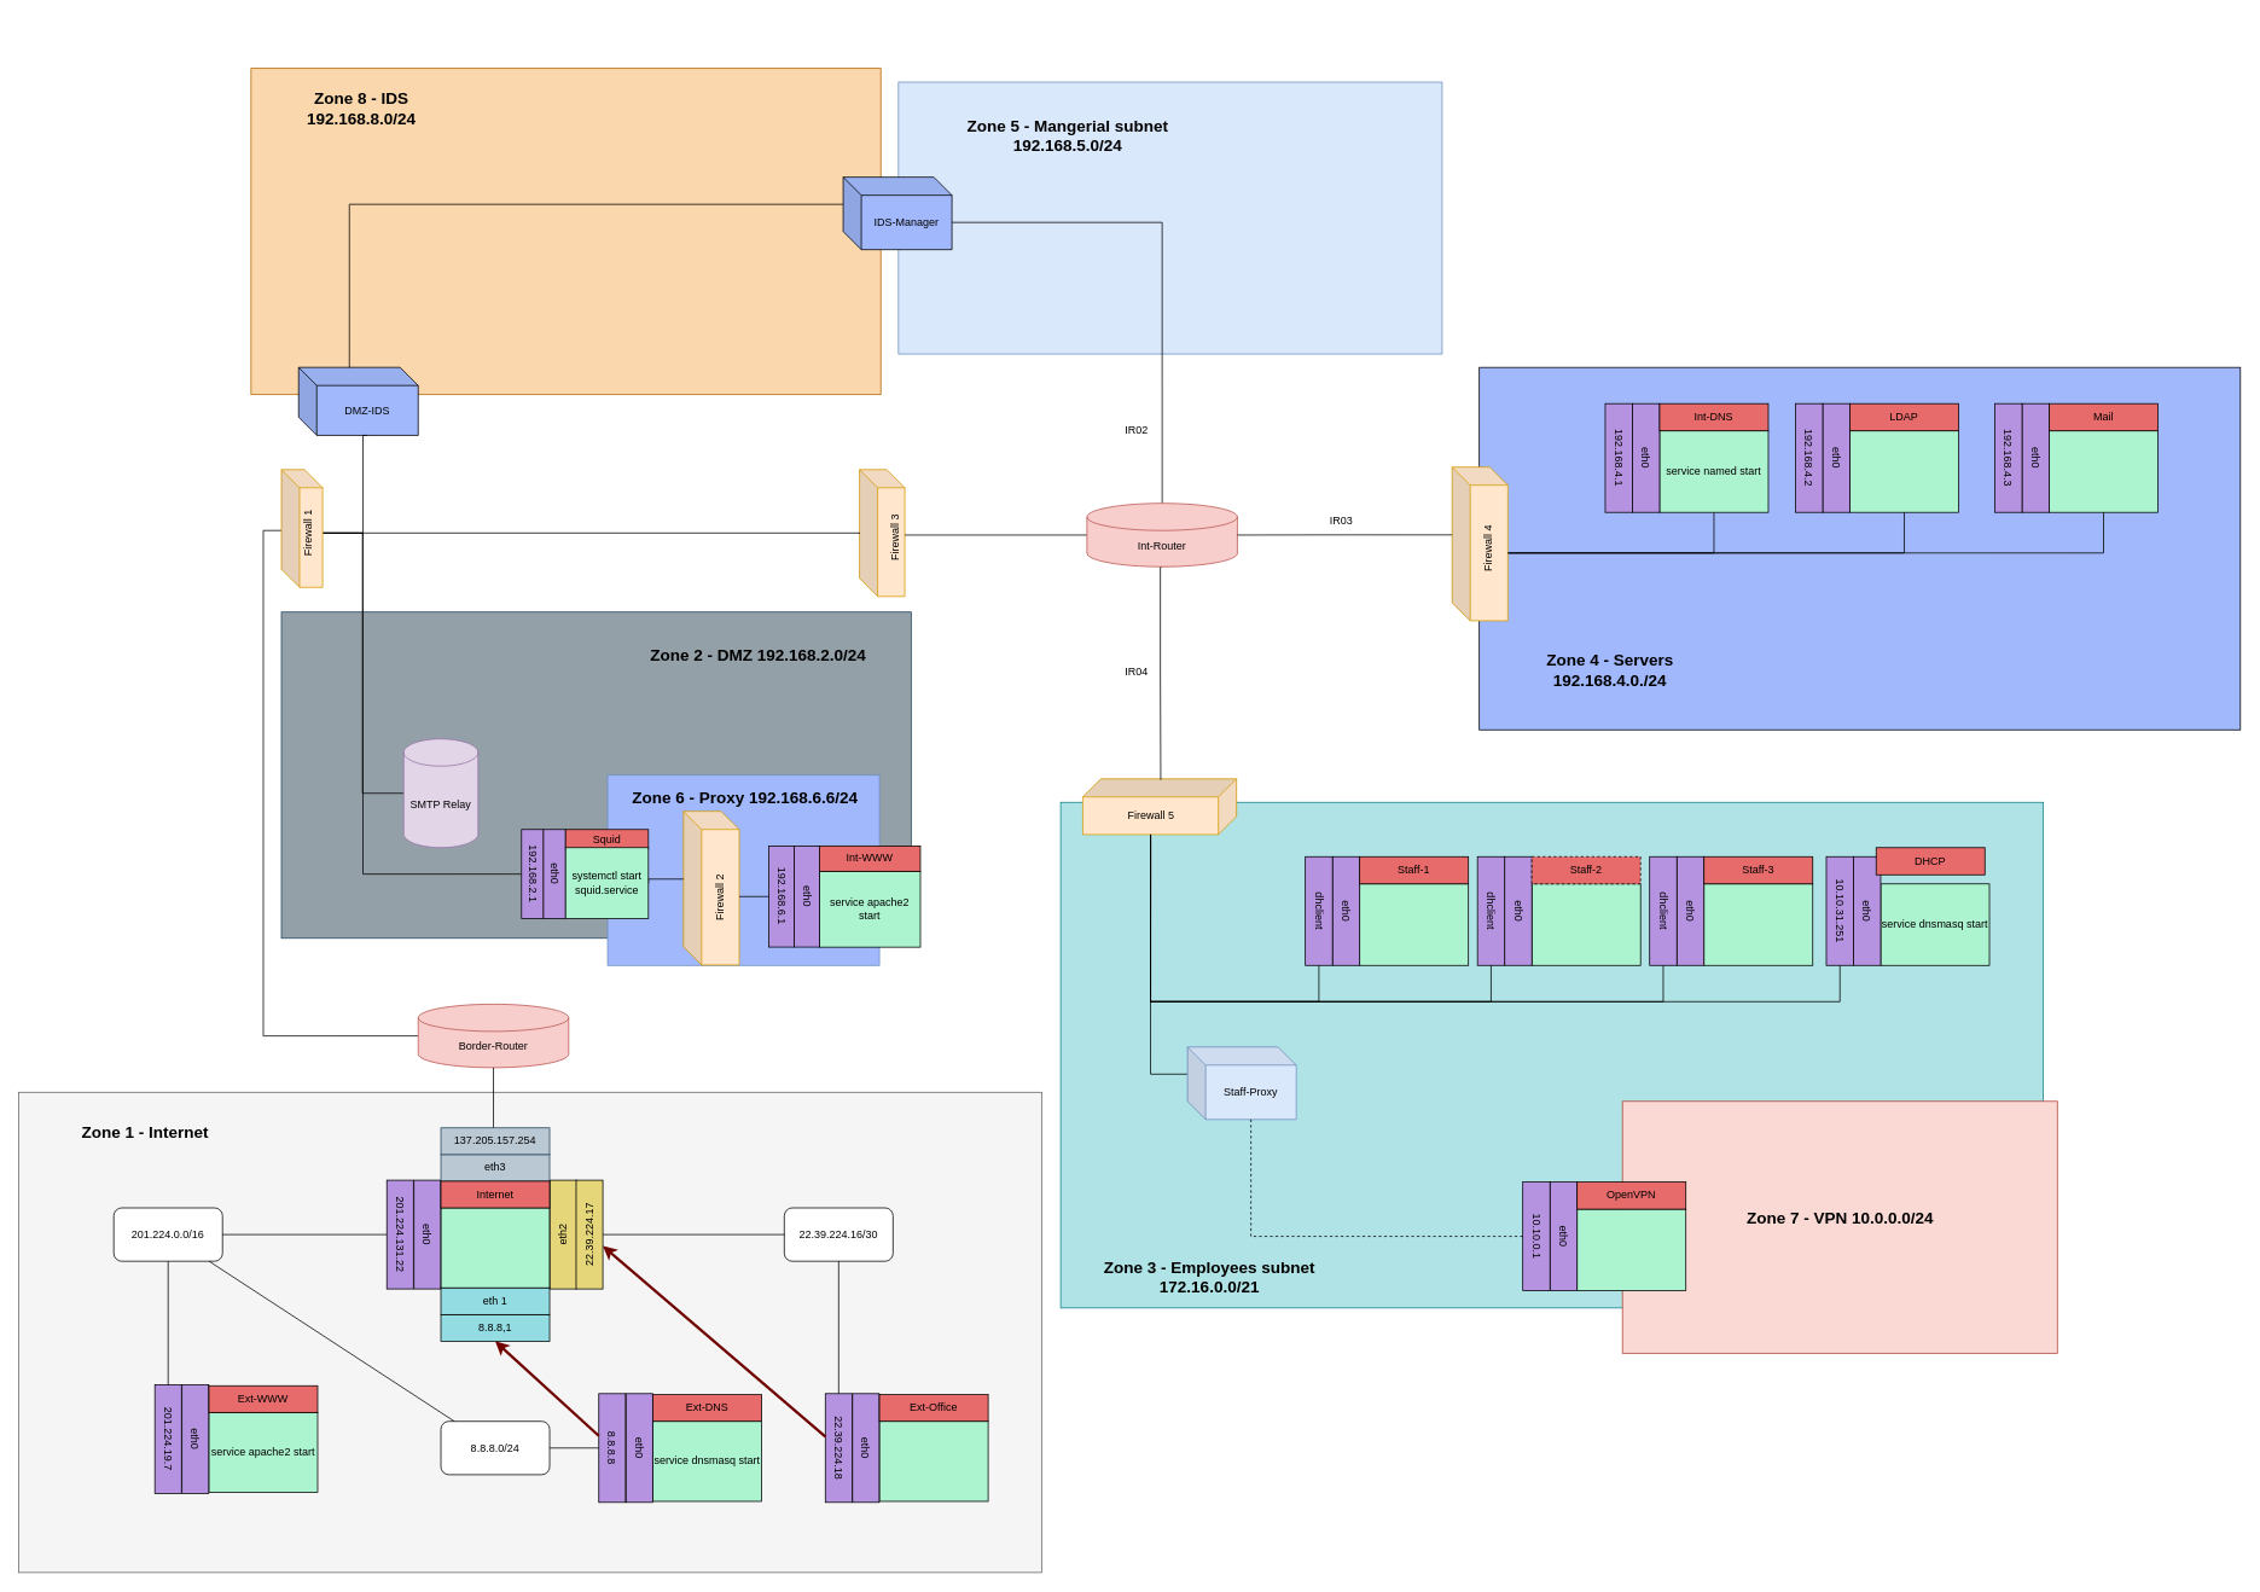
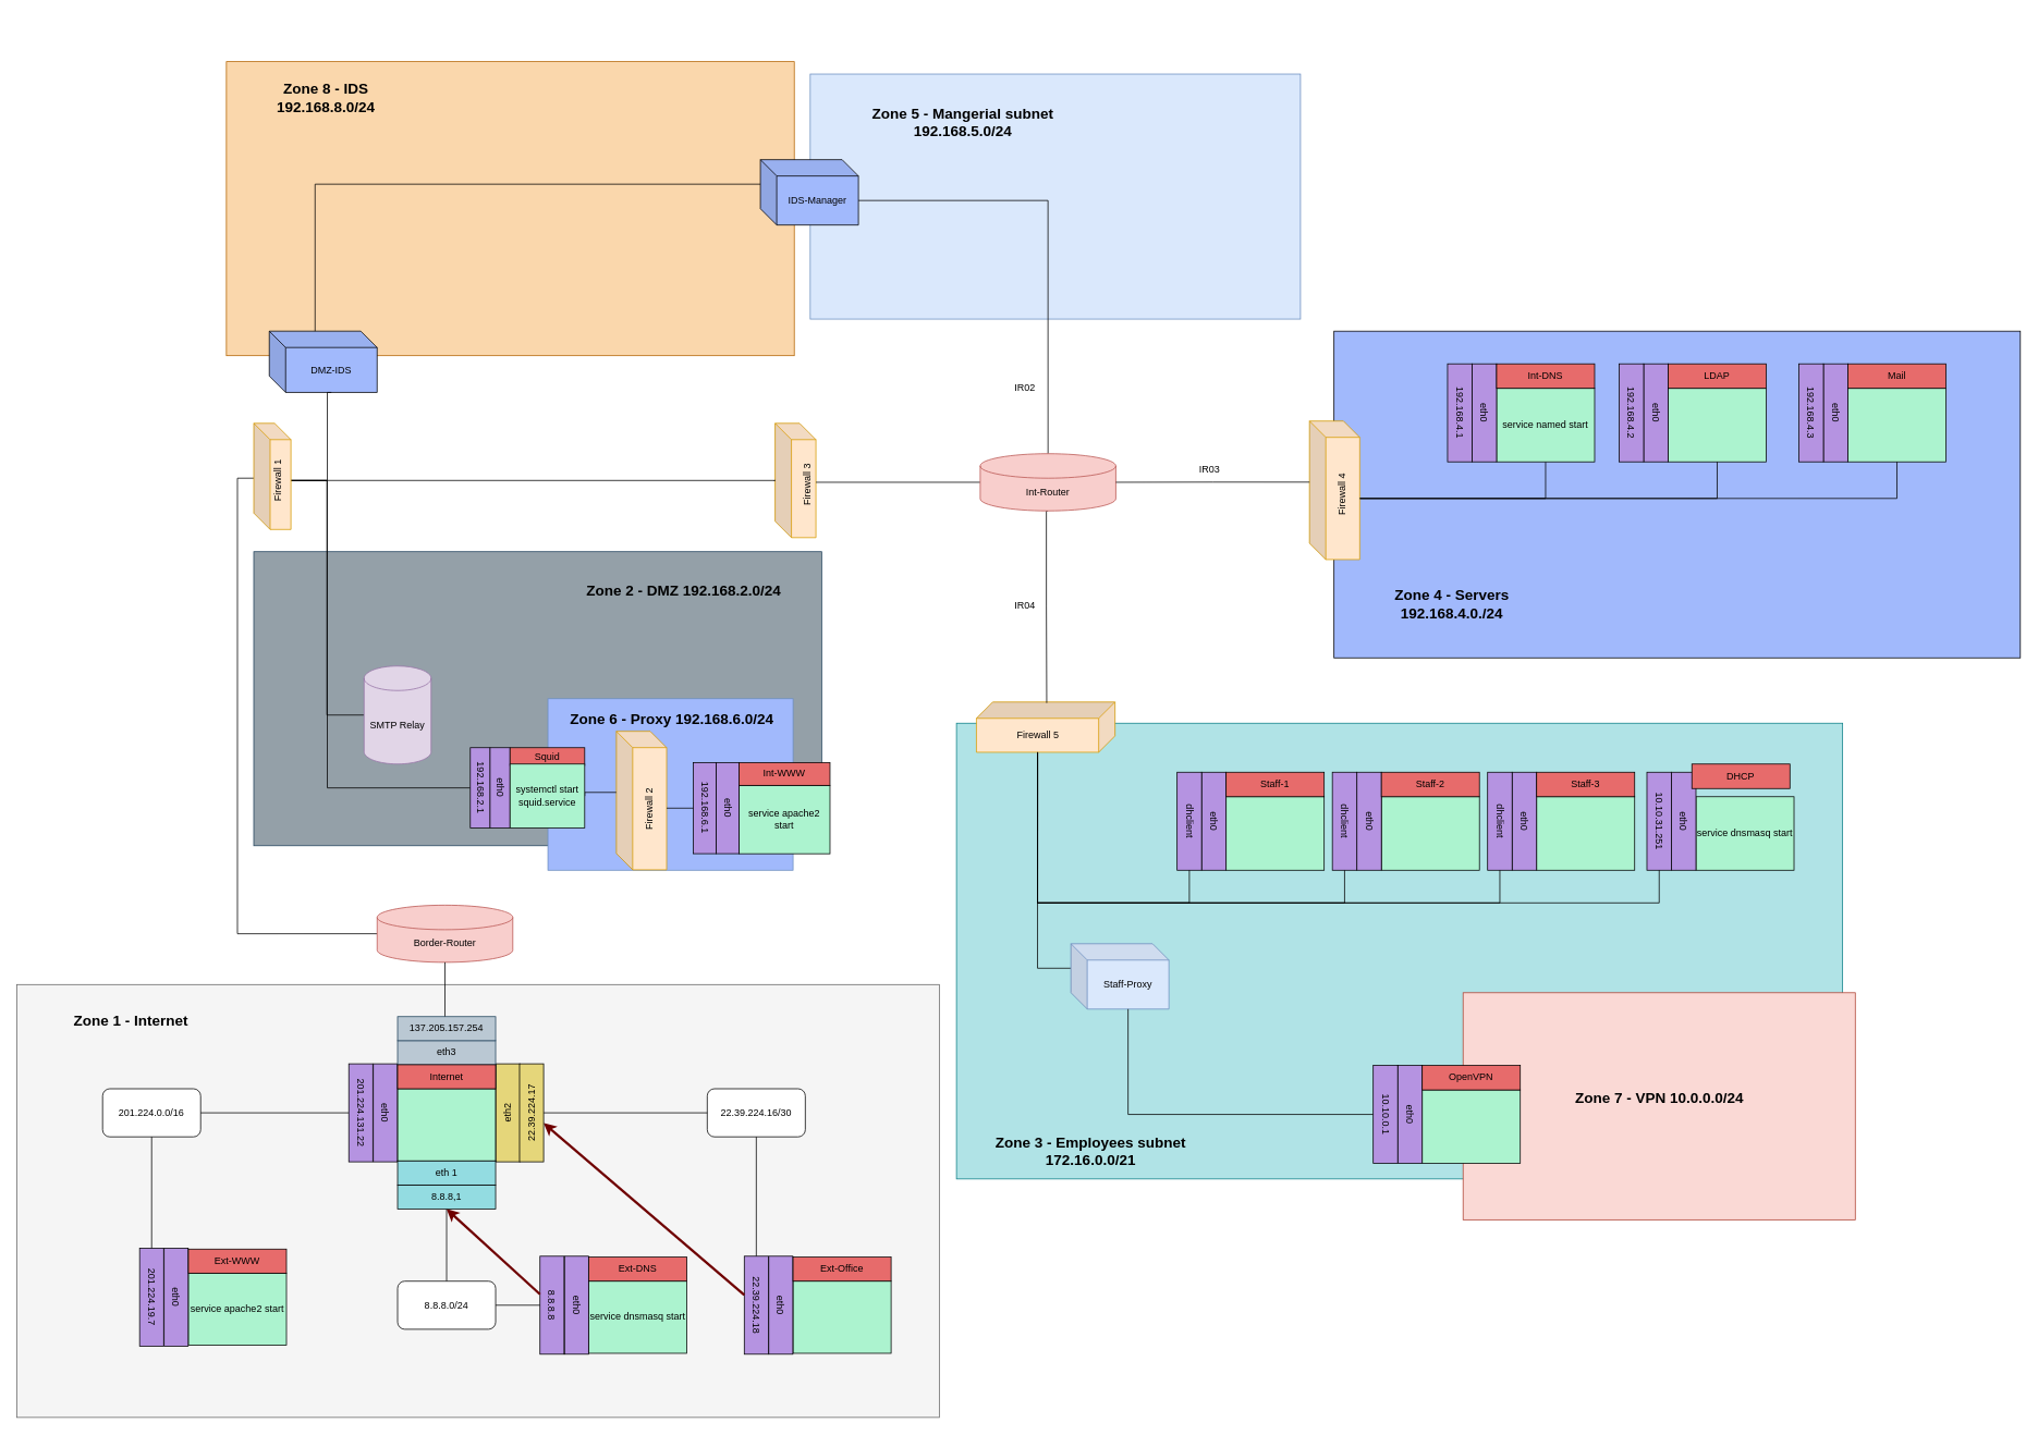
- <mxCell id="144" value="&lt;font style=&quot;font-size: 18px&quot;&gt;&lt;b&gt;Zone 6 - Proxy 192.168.6.6/24&lt;/b&gt;&lt;/font&gt;" style="text;html=1;strokeColor=none;fillColor=none;align=center;verticalAlign=middle;whiteSpace=wrap;rounded=0;" parent="1" vertex="1"><mxGeometry x="683.95" y="865" width="276.05" height="30" as="geometry" /></mxCell>
+ <mxCell id="144" value="&lt;font style=&quot;font-size: 18px&quot;&gt;&lt;b&gt;Zone 6 - Proxy 192.168.6.0/24&lt;/b&gt;&lt;/font&gt;" style="text;html=1;strokeColor=none;fillColor=none;align=center;verticalAlign=middle;whiteSpace=wrap;rounded=0;" parent="1" vertex="1"><mxGeometry x="683.95" y="865" width="276.05" height="30" as="geometry" /></mxCell>
- <mxCell id="120" value="Staff-2" style="rounded=0;whiteSpace=wrap;html=1;fillColor=#E76B6B;dashed=1;" parent="116" vertex="1"><mxGeometry x="60" width="120" height="30" as="geometry" /></mxCell>
+ <mxCell id="120" value="Staff-2" style="rounded=0;whiteSpace=wrap;html=1;fillColor=#E76B6B;" parent="116" vertex="1"><mxGeometry x="60" width="120" height="30" as="geometry" /></mxCell>
- <mxCell id="139" style="edgeStyle=orthogonalEdgeStyle;rounded=0;orthogonalLoop=1;jettySize=auto;html=1;exitX=0.5;exitY=1;exitDx=0;exitDy=0;entryX=0;entryY=0;entryDx=70;entryDy=80;entryPerimeter=0;endArrow=none;endFill=0;dashed=1;" parent="1" source="137" target="100" edge="1"><mxGeometry relative="1" as="geometry" /></mxCell>
+ <mxCell id="139" style="edgeStyle=orthogonalEdgeStyle;rounded=0;orthogonalLoop=1;jettySize=auto;html=1;exitX=0.5;exitY=1;exitDx=0;exitDy=0;entryX=0;entryY=0;entryDx=70;entryDy=80;entryPerimeter=0;endArrow=none;endFill=0;" parent="1" source="137" target="100" edge="1"><mxGeometry relative="1" as="geometry" /></mxCell>
- <mxCell id="54" value="" style="endArrow=none;" parent="32" source="49" target="48" edge="1"><mxGeometry relative="1" as="geometry" /></mxCell>
+ <mxCell id="54" value="" style="endArrow=none;entryX=0.5;entryY=1;entryDx=0;entryDy=0;" parent="32" source="49" target="69" edge="1"><mxGeometry relative="1" as="geometry" /></mxCell>
